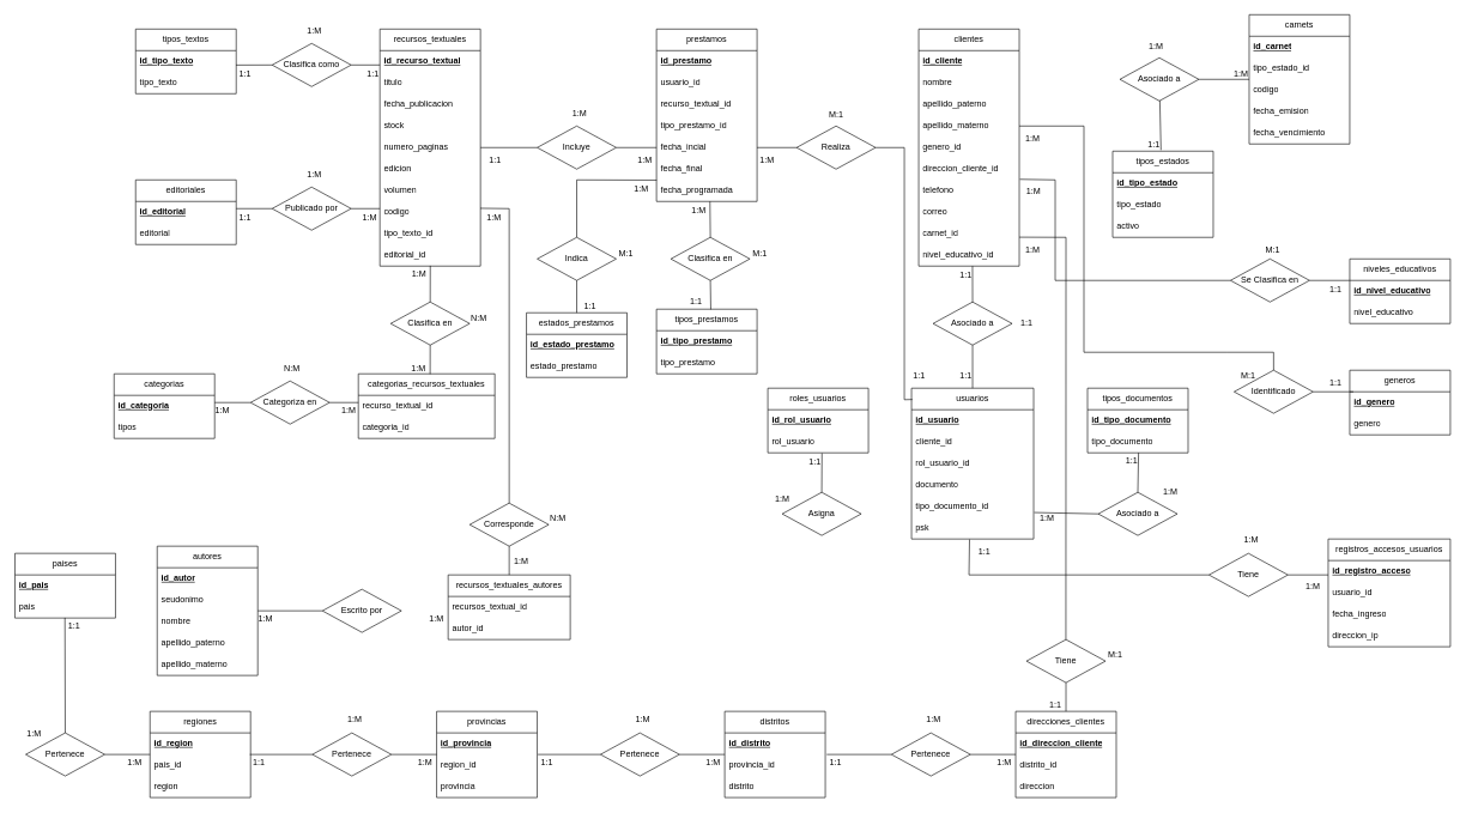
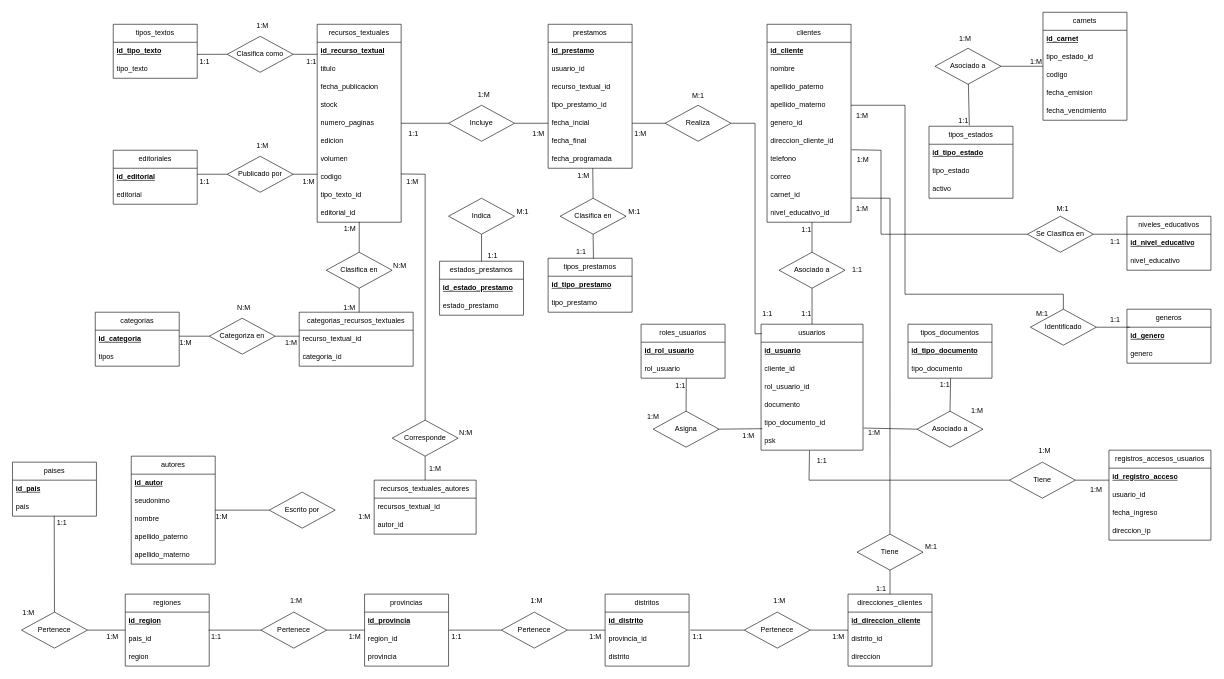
- <mxCell id="193" value="" style="endArrow=none;html=1;rounded=0;exitX=0.5;exitY=0;exitDx=0;exitDy=0;entryX=0.002;entryY=0.011;entryDx=0;entryDy=0;entryPerimeter=0;" edge="1" parent="1" source="190" target="73"><mxGeometry relative="1" as="geometry"><mxPoint x="597.36" y="366.7" as="sourcePoint" /><mxPoint x="908" y="250" as="targetPoint" /><Array as="points"><mxPoint x="802" y="250" /></Array></mxGeometry></mxCell>
- <mxCell id="194" value="1:M" style="resizable=0;html=1;whiteSpace=wrap;align=right;verticalAlign=bottom;" connectable="0" vertex="1" parent="193"><mxGeometry x="1" relative="1" as="geometry"><mxPoint x="-10" y="20" as="offset" /></mxGeometry></mxCell>
+ <mxCell id="125" value="" style="endArrow=none;html=1;rounded=0;entryX=1;entryY=0.5;entryDx=0;entryDy=0;exitX=0.012;exitY=0.806;exitDx=0;exitDy=0;exitPerimeter=0;" edge="1" parent="1" target="124" source="45"><mxGeometry relative="1" as="geometry"><mxPoint x="1143" y="808" as="sourcePoint" /><mxPoint x="1207.996" y="708" as="targetPoint" /></mxGeometry></mxCell>
+ <mxCell id="126" value="1:M" style="resizable=0;html=1;whiteSpace=wrap;align=right;verticalAlign=bottom;" connectable="0" vertex="1" parent="125"><mxGeometry x="1" relative="1" as="geometry"><mxPoint x="60" y="20" as="offset" /></mxGeometry></mxCell>
